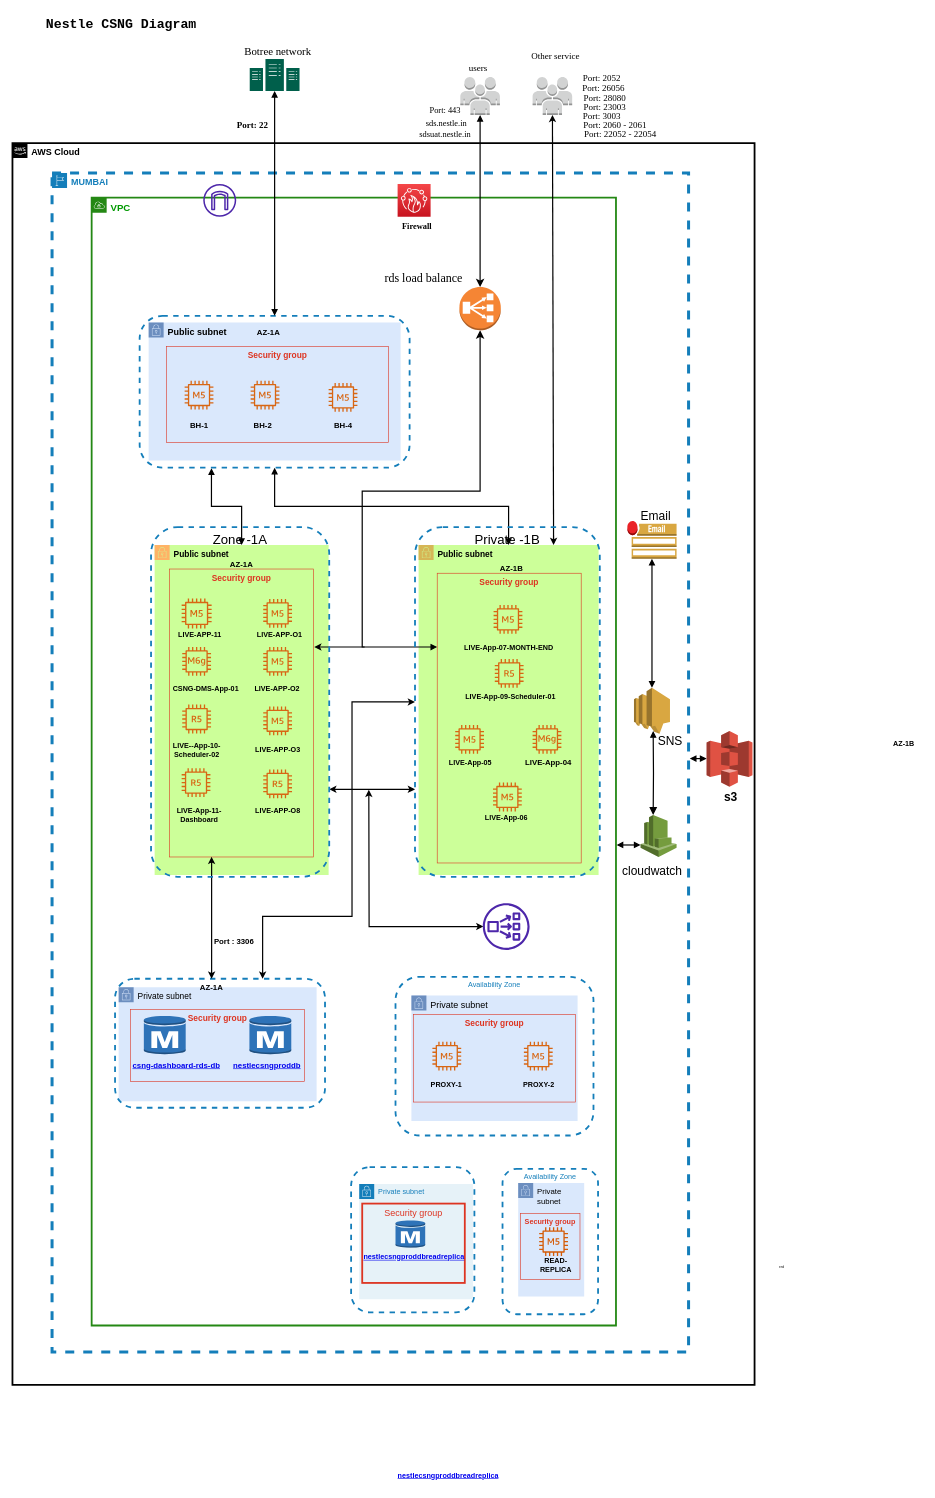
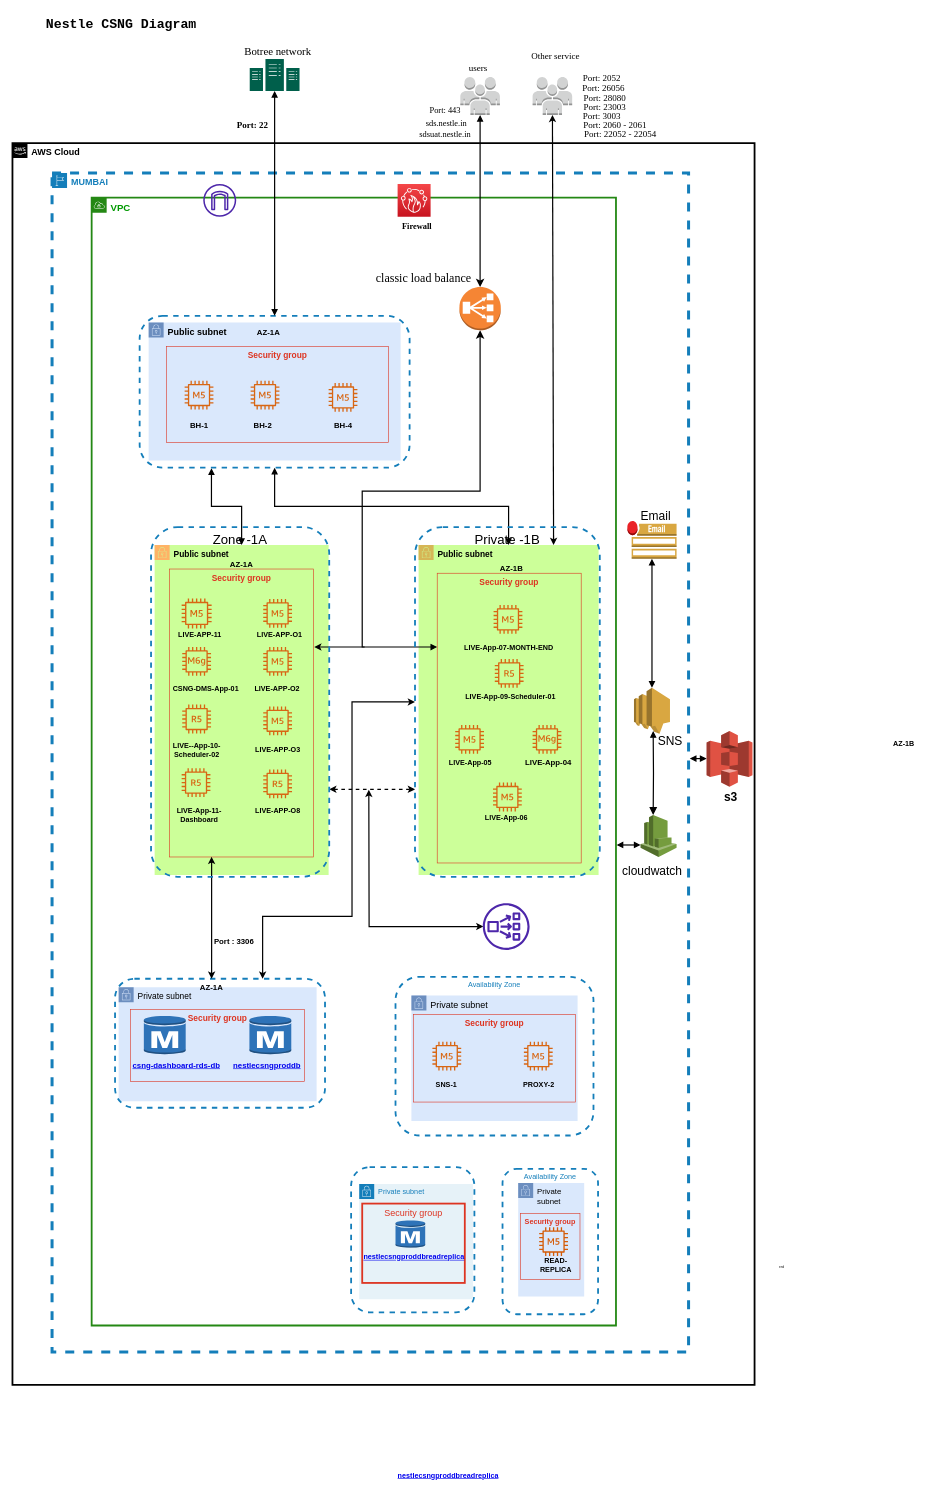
- <mxCell id="81" value="&lt;span style=&quot;font-size: 20px&quot;&gt;rds load balance&lt;/span&gt;" style="text;html=1;align=center;verticalAlign=middle;resizable=0;points=[];autosize=1;fontSize=13;fontStyle=0;fontFamily=Garamond;" parent="1" vertex="1"><mxGeometry x="616.5" y="445" width="176" height="33" as="geometry" /></mxCell>
+ <mxCell id="81" value="&lt;span style=&quot;font-size: 20px&quot;&gt;classic load balance&lt;/span&gt;" style="text;html=1;align=center;verticalAlign=middle;resizable=0;points=[];autosize=1;fontSize=13;fontStyle=0;fontFamily=Garamond;" parent="1" vertex="1"><mxGeometry x="616.5" y="445" width="176" height="33" as="geometry" /></mxCell>
- <mxCell id="109" style="edgeStyle=orthogonalEdgeStyle;rounded=0;jumpSize=6;orthogonalLoop=1;jettySize=auto;html=1;exitX=1;exitY=0.75;exitDx=0;exitDy=0;entryX=0;entryY=0.75;entryDx=0;entryDy=0;strokeWidth=2;fontSize=14;startArrow=classic;startFill=1;startSize=6;endSize=6;sourcePerimeterSpacing=0;targetPerimeterSpacing=0;" edge="1" parent="1" source="110" target="111"><mxGeometry relative="1" as="geometry" /></mxCell>
+ <mxCell id="109" style="edgeStyle=orthogonalEdgeStyle;rounded=0;jumpSize=6;orthogonalLoop=1;jettySize=auto;html=1;exitX=1;exitY=0.75;exitDx=0;exitDy=0;entryX=0;entryY=0.75;entryDx=0;entryDy=0;strokeWidth=2;fontSize=14;startArrow=classic;startFill=1;startSize=6;endSize=6;sourcePerimeterSpacing=0;targetPerimeterSpacing=0;dashed=1;" edge="1" parent="1" source="110" target="111"><mxGeometry relative="1" as="geometry" /></mxCell>
- <mxCell id="37" value="PROXY-1" style="text;html=1;align=center;verticalAlign=middle;resizable=0;points=[];autosize=1;fontStyle=1" parent="1" vertex="1"><mxGeometry x="704.5" y="1791" width="77" height="33" as="geometry" /></mxCell>
+ <mxCell id="37" value="SNS-1" style="text;html=1;align=center;verticalAlign=middle;resizable=0;points=[];autosize=1;fontStyle=1" parent="1" vertex="1"><mxGeometry x="704.5" y="1791" width="77" height="33" as="geometry" /></mxCell>
